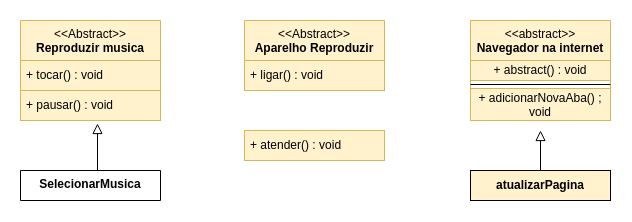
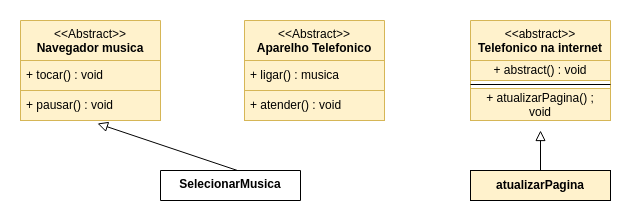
- <mxCell id="2" value="&amp;lt;&amp;lt;Abstract&amp;gt;&amp;gt;&lt;br&gt;&lt;b&gt;Reproduzir musica&lt;/b&gt;" style="swimlane;fontStyle=0;align=center;verticalAlign=top;childLayout=stackLayout;horizontal=1;startSize=40;horizontalStack=0;resizeParent=1;resizeParentMax=0;resizeLast=0;collapsible=0;marginBottom=0;html=1;whiteSpace=wrap;fillColor=#fff2cc;strokeColor=#d6b656;" vertex="1" parent="1"><mxGeometry x="20" y="20" width="140" height="70" as="geometry" /></mxCell>
+ <mxCell id="2" value="&amp;lt;&amp;lt;Abstract&amp;gt;&amp;gt;&lt;br&gt;&lt;b&gt;Navegador musica&lt;/b&gt;" style="swimlane;fontStyle=0;align=center;verticalAlign=top;childLayout=stackLayout;horizontal=1;startSize=40;horizontalStack=0;resizeParent=1;resizeParentMax=0;resizeLast=0;collapsible=0;marginBottom=0;html=1;whiteSpace=wrap;fillColor=#fff2cc;strokeColor=#d6b656;" vertex="1" parent="1"><mxGeometry x="20" y="20" width="140" height="70" as="geometry" /></mxCell>
- <mxCell id="6" value="&amp;lt;&amp;lt;Abstract&amp;gt;&amp;gt;&lt;br&gt;&lt;b&gt;Aparelho Reproduzir&lt;/b&gt;" style="swimlane;fontStyle=0;align=center;verticalAlign=top;childLayout=stackLayout;horizontal=1;startSize=40;horizontalStack=0;resizeParent=1;resizeParentMax=0;resizeLast=0;collapsible=0;marginBottom=0;html=1;whiteSpace=wrap;fillColor=#fff2cc;strokeColor=#d6b656;" vertex="1" parent="1"><mxGeometry x="244" y="20" width="140" height="70" as="geometry" /></mxCell>
+ <mxCell id="6" value="&amp;lt;&amp;lt;Abstract&amp;gt;&amp;gt;&lt;br&gt;&lt;b&gt;Aparelho Telefonico&lt;/b&gt;" style="swimlane;fontStyle=0;align=center;verticalAlign=top;childLayout=stackLayout;horizontal=1;startSize=40;horizontalStack=0;resizeParent=1;resizeParentMax=0;resizeLast=0;collapsible=0;marginBottom=0;html=1;whiteSpace=wrap;fillColor=#fff2cc;strokeColor=#d6b656;" vertex="1" parent="1"><mxGeometry x="244" y="20" width="140" height="70" as="geometry" /></mxCell>
- <mxCell id="12" value="&amp;lt;&amp;lt;abstract&amp;gt;&amp;gt;&lt;div&gt;&lt;b&gt;Navegador na internet&lt;/b&gt;&lt;/div&gt;" style="swimlane;fontStyle=0;align=center;verticalAlign=top;childLayout=stackLayout;horizontal=1;startSize=40;horizontalStack=0;resizeParent=1;resizeParentMax=0;resizeLast=0;collapsible=0;marginBottom=0;html=1;whiteSpace=wrap;fillColor=#fff2cc;strokeColor=#d6b656;" vertex="1" parent="1"><mxGeometry x="470" y="20" width="140" height="100" as="geometry" /></mxCell>
+ <mxCell id="12" value="&amp;lt;&amp;lt;abstract&amp;gt;&amp;gt;&lt;div&gt;&lt;b&gt;Telefonico na internet&lt;/b&gt;&lt;/div&gt;" style="swimlane;fontStyle=0;align=center;verticalAlign=top;childLayout=stackLayout;horizontal=1;startSize=40;horizontalStack=0;resizeParent=1;resizeParentMax=0;resizeLast=0;collapsible=0;marginBottom=0;html=1;whiteSpace=wrap;fillColor=#fff2cc;strokeColor=#d6b656;" vertex="1" parent="1"><mxGeometry x="470" y="20" width="140" height="100" as="geometry" /></mxCell>
- <mxCell id="7" value="+ ligar() : void" style="text;html=1;strokeColor=#d6b656;fillColor=#fff2cc;align=left;verticalAlign=middle;spacingLeft=4;spacingRight=4;overflow=hidden;rotatable=0;points=[[0,0.5],[1,0.5]];portConstraint=eastwest;whiteSpace=wrap;" vertex="1" parent="6"><mxGeometry y="40" width="140" height="30" as="geometry" /></mxCell>
+ <mxCell id="7" value="+ ligar() : musica" style="text;html=1;strokeColor=#d6b656;fillColor=#fff2cc;align=left;verticalAlign=middle;spacingLeft=4;spacingRight=4;overflow=hidden;rotatable=0;points=[[0,0.5],[1,0.5]];portConstraint=eastwest;whiteSpace=wrap;" vertex="1" parent="6"><mxGeometry y="40" width="140" height="30" as="geometry" /></mxCell>
- <mxCell id="15" value="+ adicionarNovaAba() ; void" style="text;html=1;strokeColor=#d6b656;fillColor=#fff2cc;align=center;verticalAlign=middle;spacingLeft=4;spacingRight=4;overflow=hidden;rotatable=0;points=[[0,0.5],[1,0.5]];portConstraint=eastwest;whiteSpace=wrap;" vertex="1" parent="12"><mxGeometry y="68" width="140" height="32" as="geometry" /></mxCell>
+ <mxCell id="15" value="+ atualizarPagina() ; void" style="text;html=1;strokeColor=#d6b656;fillColor=#fff2cc;align=center;verticalAlign=middle;spacingLeft=4;spacingRight=4;overflow=hidden;rotatable=0;points=[[0,0.5],[1,0.5]];portConstraint=eastwest;whiteSpace=wrap;" vertex="1" parent="12"><mxGeometry y="68" width="140" height="32" as="geometry" /></mxCell>
- <mxCell id="8" value="&lt;div&gt;+ atender() : void&lt;/div&gt;" style="text;html=1;strokeColor=#d6b656;fillColor=#fff2cc;align=left;verticalAlign=middle;spacingLeft=4;spacingRight=4;overflow=hidden;rotatable=0;points=[[0,0.5],[1,0.5]];portConstraint=eastwest;whiteSpace=wrap;" vertex="1" parent="1"><mxGeometry x="244" y="130" width="140" height="30" as="geometry" /></mxCell>
+ <mxCell id="8" value="&lt;div&gt;+ atender() : void&lt;/div&gt;" style="text;html=1;strokeColor=#d6b656;fillColor=#fff2cc;align=left;verticalAlign=middle;spacingLeft=4;spacingRight=4;overflow=hidden;rotatable=0;points=[[0,0.5],[1,0.5]];portConstraint=eastwest;whiteSpace=wrap;" vertex="1" parent="1"><mxGeometry x="244" y="90" width="140" height="30" as="geometry" /></mxCell>
- <mxCell id="5" value="&lt;b&gt;SelecionarMusica&lt;/b&gt;" style="swimlane;fontStyle=0;align=center;verticalAlign=top;childLayout=stackLayout;horizontal=1;startSize=60;horizontalStack=0;resizeParent=1;resizeParentMax=0;resizeLast=0;collapsible=0;marginBottom=0;html=1;whiteSpace=wrap;" vertex="1" parent="1"><mxGeometry x="20" y="170" width="140" height="30" as="geometry" /></mxCell>
+ <mxCell id="5" value="&lt;b&gt;SelecionarMusica&lt;/b&gt;" style="swimlane;fontStyle=0;align=center;verticalAlign=top;childLayout=stackLayout;horizontal=1;startSize=60;horizontalStack=0;resizeParent=1;resizeParentMax=0;resizeLast=0;collapsible=0;marginBottom=0;html=1;whiteSpace=wrap;" vertex="1" parent="1"><mxGeometry x="160" y="170" width="140" height="30" as="geometry" /></mxCell>
